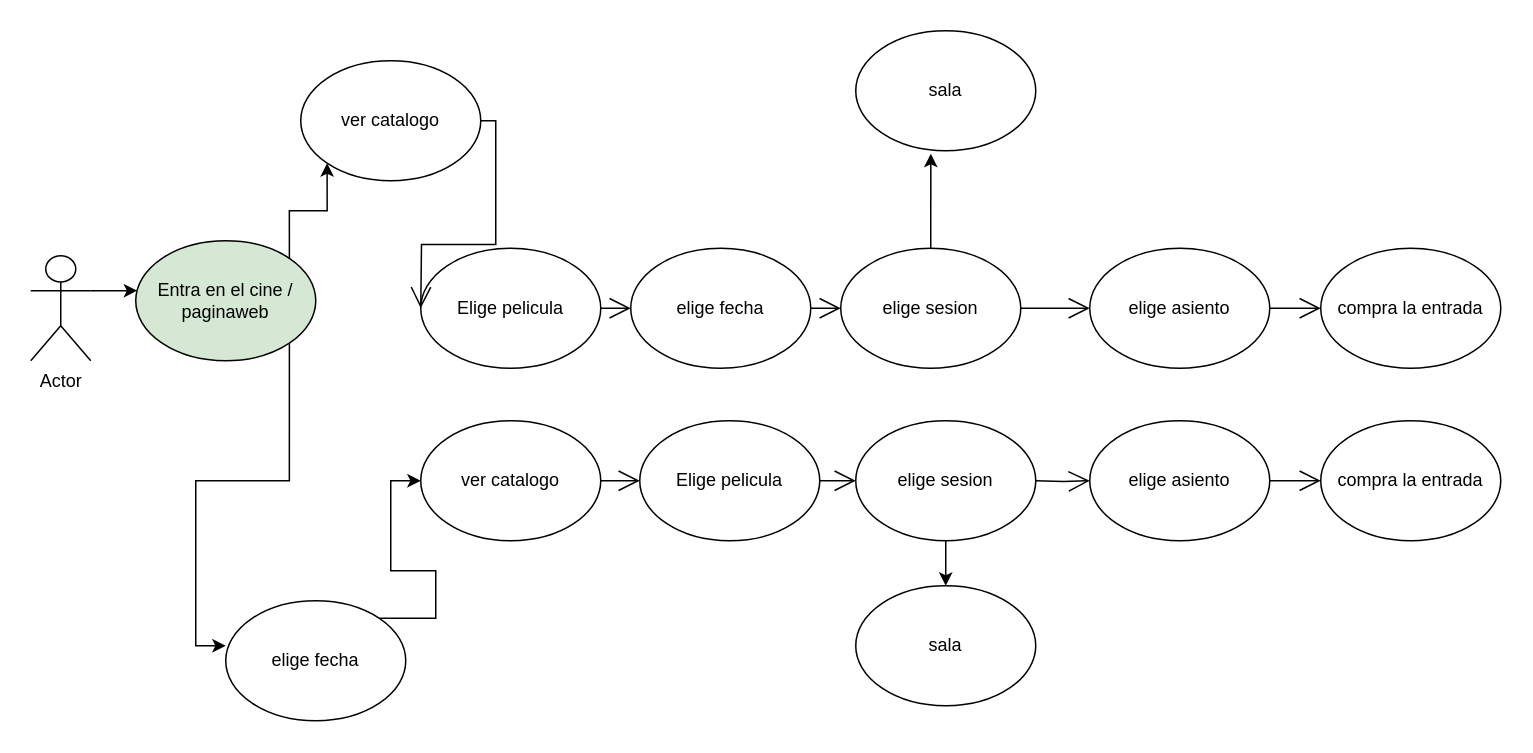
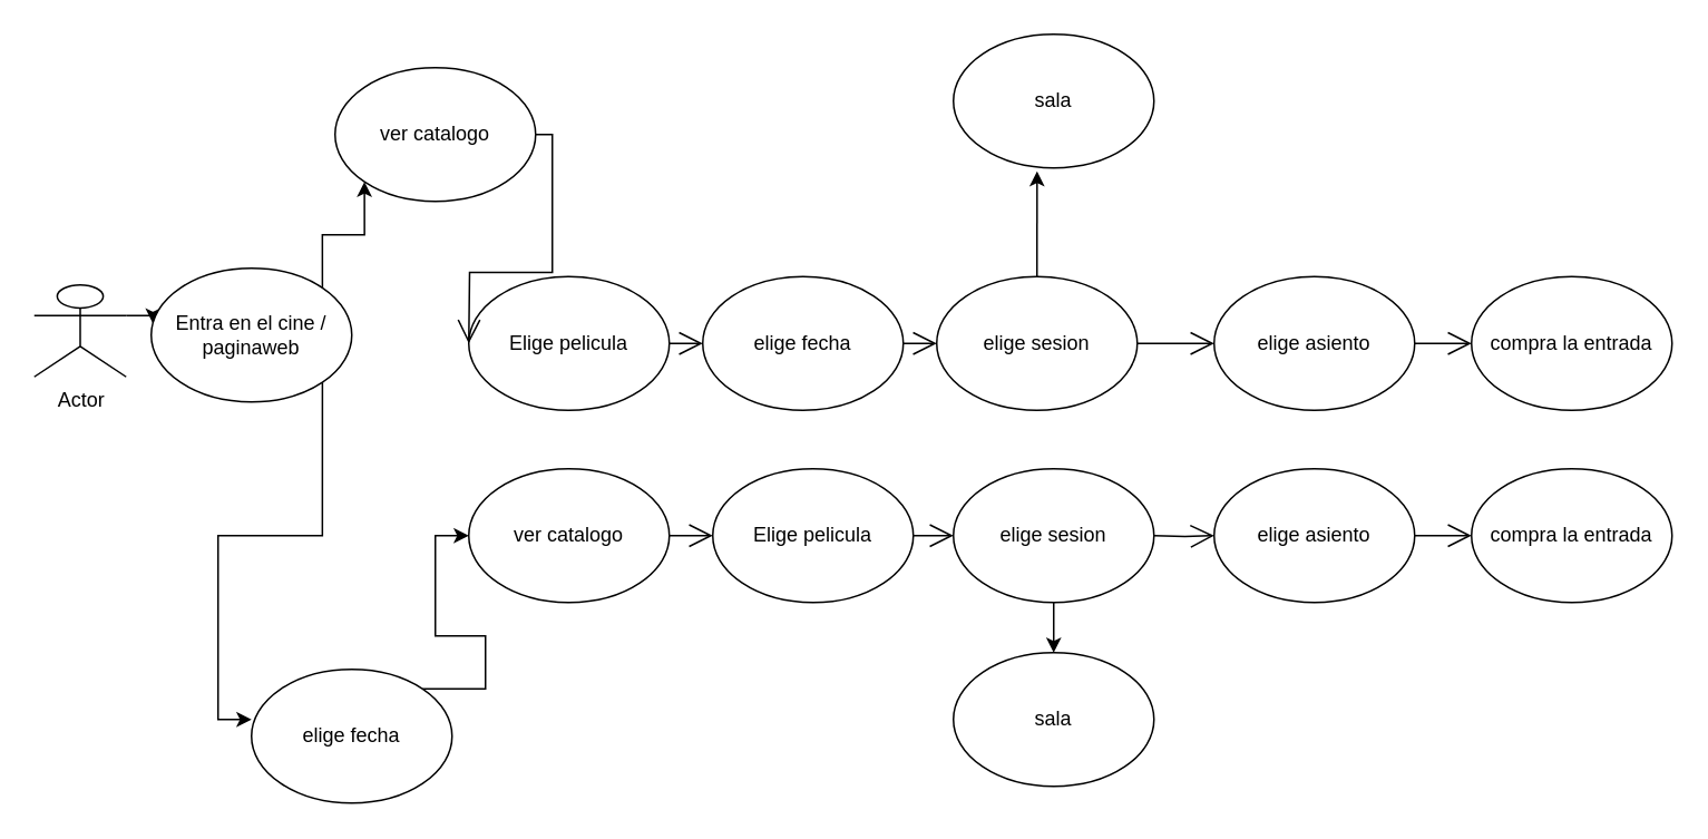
- <mxCell id="6" value="Entra en el cine / paginaweb" style="ellipse;whiteSpace=wrap;html=1;fillColor=#d5e8d4;" vertex="1" parent="1"><mxGeometry x="90" y="160" width="120" height="80" as="geometry" /></mxCell>
+ <mxCell id="6" value="Entra en el cine / paginaweb" style="ellipse;whiteSpace=wrap;html=1;" vertex="1" parent="1"><mxGeometry x="90" y="160" width="120" height="80" as="geometry" /></mxCell>
- <mxCell id="3" value="Actor" style="shape=umlActor;verticalLabelPosition=bottom;verticalAlign=top;html=1;" vertex="1" parent="1"><mxGeometry x="20" y="170" width="40" height="70" as="geometry" /></mxCell>
+ <mxCell id="3" value="Actor" style="shape=umlActor;verticalLabelPosition=bottom;verticalAlign=top;html=1;" vertex="1" parent="1"><mxGeometry x="20" y="170" width="55" height="55" as="geometry" /></mxCell>
